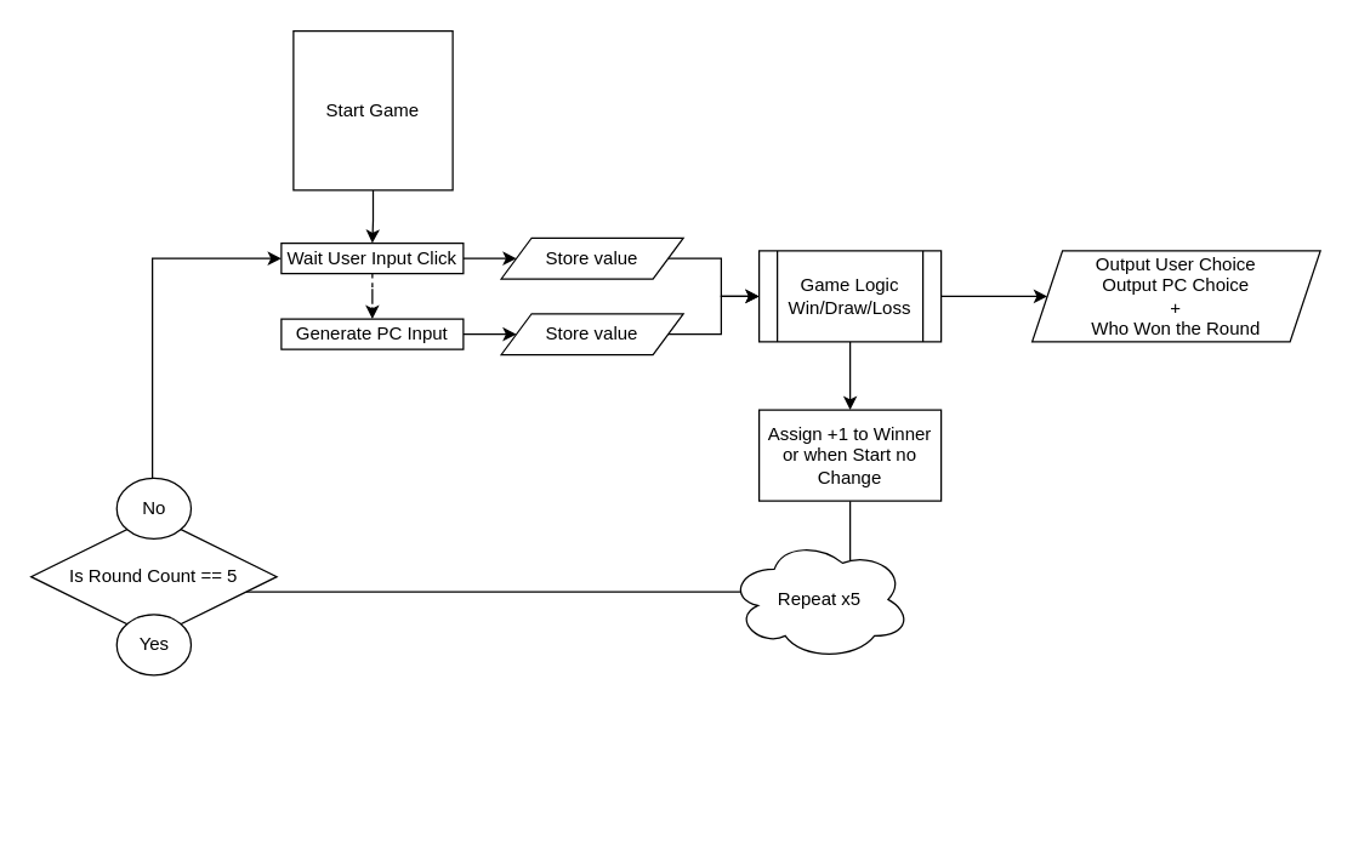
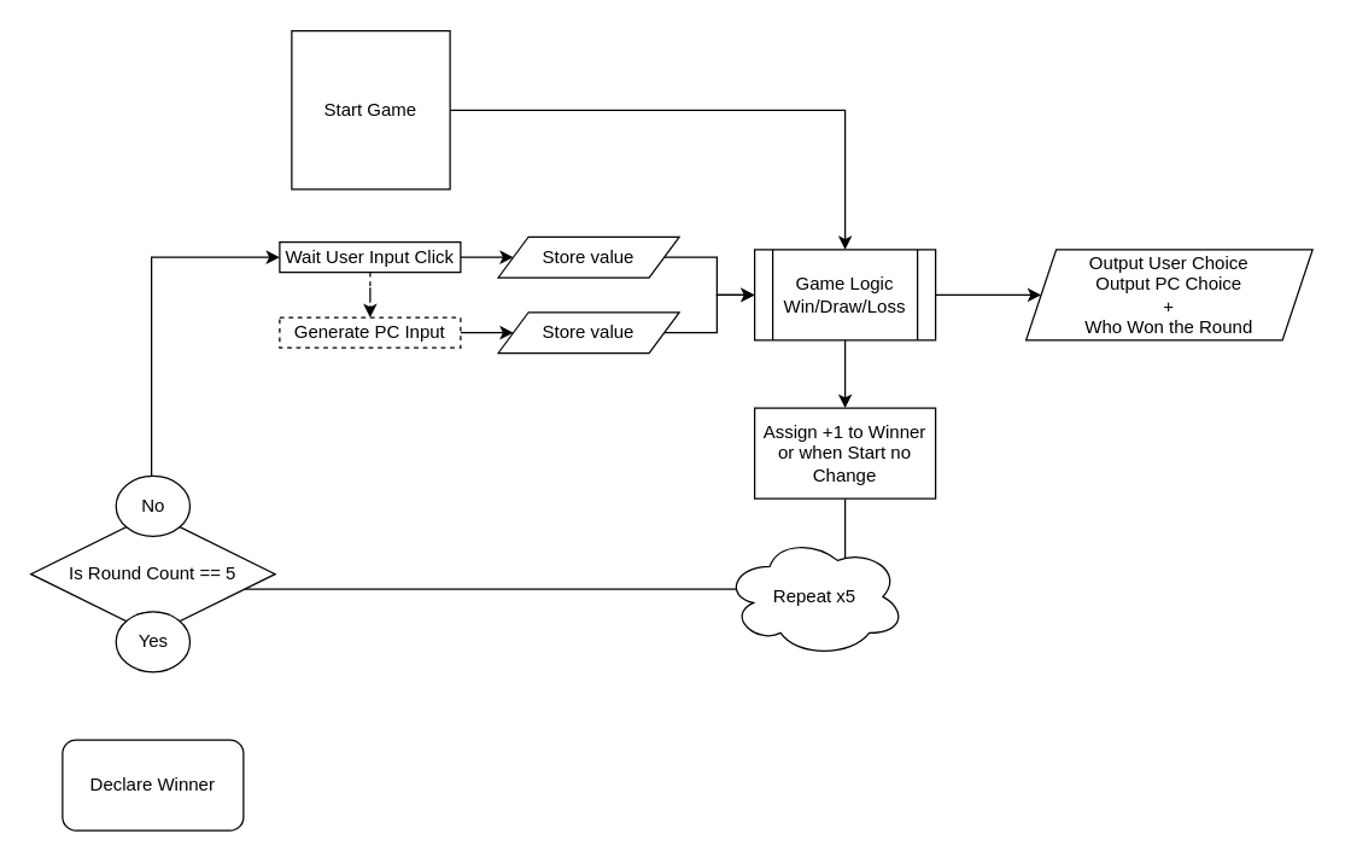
- <mxCell id="2" style="edgeStyle=orthogonalEdgeStyle;rounded=0;orthogonalLoop=1;jettySize=auto;html=1;entryX=0.5;entryY=0;entryDx=0;entryDy=0;" edge="1" parent="1" source="3" target="6"><mxGeometry relative="1" as="geometry" /></mxCell>
+ <mxCell id="2" style="edgeStyle=orthogonalEdgeStyle;rounded=0;orthogonalLoop=1;jettySize=auto;html=1;" edge="1" parent="1" source="3" target="23"><mxGeometry relative="1" as="geometry" /></mxCell>
- <mxCell id="8" value="Generate PC Input" style="rounded=0;whiteSpace=wrap;html=1;" vertex="1" parent="1"><mxGeometry x="185" y="210" width="120" height="20" as="geometry" /></mxCell>
+ <mxCell id="8" value="Generate PC Input" style="rounded=0;whiteSpace=wrap;html=1;dashed=1;" vertex="1" parent="1"><mxGeometry x="185" y="210" width="120" height="20" as="geometry" /></mxCell>
+ <mxCell id="20" value="Declare Winner" style="rounded=1;whiteSpace=wrap;html=1;" vertex="1" parent="1"><mxGeometry x="41" y="490" width="120" height="60" as="geometry" /></mxCell>
